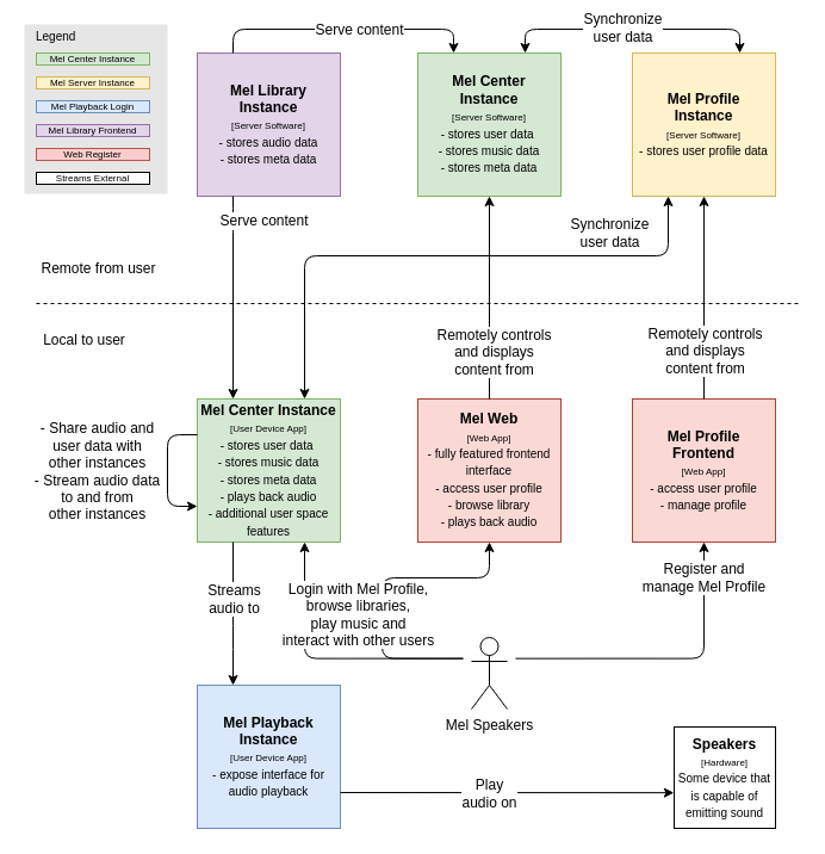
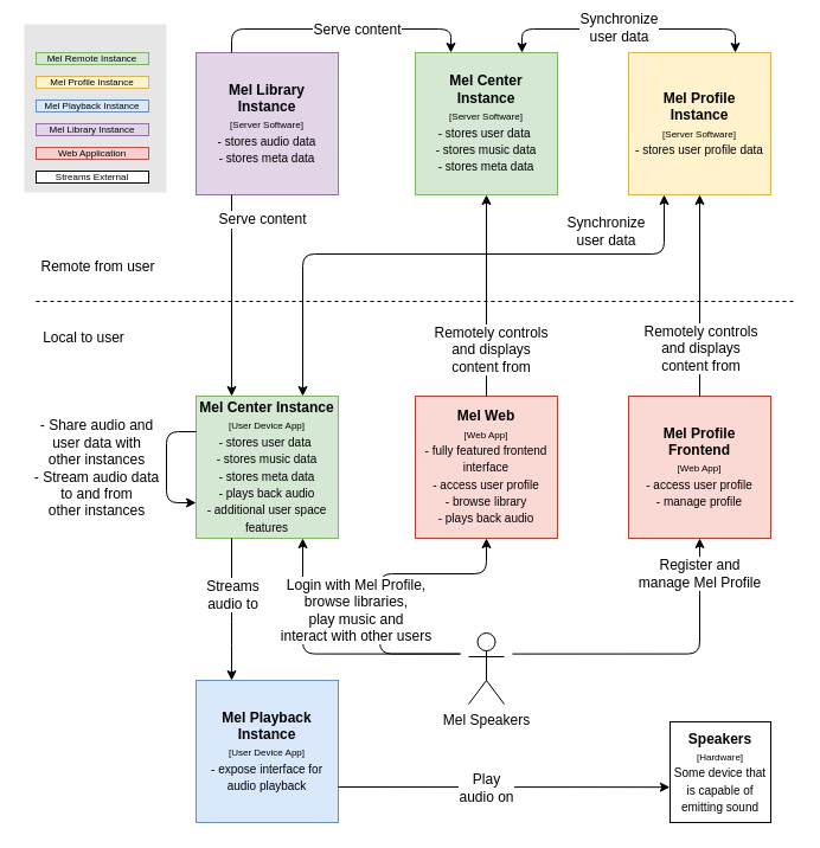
- <mxCell id="44" value="Legend" style="text;html=1;strokeColor=none;fillColor=none;align=left;verticalAlign=middle;whiteSpace=wrap;rounded=0;shadow=0;glass=0;comic=0;fontSize=10;" vertex="1" parent="1"><mxGeometry x="28" y="20" width="40" height="20" as="geometry" /></mxCell>
- <mxCell id="38" value="Mel Center Instance" style="whiteSpace=wrap;html=1;rounded=0;shadow=0;glass=0;comic=0;imageAspect=1;fillColor=#d5e8d4;strokeColor=#82b366;fontSize=8;" vertex="1" parent="1"><mxGeometry x="30" y="44" width="95" height="10" as="geometry" /></mxCell>
+ <mxCell id="38" value="Mel Remote Instance" style="whiteSpace=wrap;html=1;rounded=0;shadow=0;glass=0;comic=0;imageAspect=1;fillColor=#d5e8d4;strokeColor=#82b366;fontSize=8;" vertex="1" parent="1"><mxGeometry x="30" y="44" width="95" height="10" as="geometry" /></mxCell>
- <mxCell id="39" value="Mel Server Instance" style="whiteSpace=wrap;html=1;rounded=0;shadow=0;glass=0;comic=0;imageAspect=1;fillColor=#fff2cc;strokeColor=#d6b656;fontSize=8;" vertex="1" parent="1"><mxGeometry x="30" y="64" width="95" height="10" as="geometry" /></mxCell>
+ <mxCell id="39" value="Mel Profile Instance" style="whiteSpace=wrap;html=1;rounded=0;shadow=0;glass=0;comic=0;imageAspect=1;fillColor=#fff2cc;strokeColor=#d6b656;fontSize=8;" vertex="1" parent="1"><mxGeometry x="30" y="64" width="95" height="10" as="geometry" /></mxCell>
- <mxCell id="40" value="Mel Playback Login" style="whiteSpace=wrap;html=1;rounded=0;shadow=0;glass=0;comic=0;imageAspect=1;fillColor=#dae8fc;strokeColor=#6c8ebf;fontSize=8;" vertex="1" parent="1"><mxGeometry x="30" y="84" width="95" height="10" as="geometry" /></mxCell>
+ <mxCell id="40" value="Mel Playback Instance" style="whiteSpace=wrap;html=1;rounded=0;shadow=0;glass=0;comic=0;imageAspect=1;fillColor=#dae8fc;strokeColor=#6c8ebf;fontSize=8;" vertex="1" parent="1"><mxGeometry x="30" y="84" width="95" height="10" as="geometry" /></mxCell>
- <mxCell id="41" value="Mel Library Frontend" style="whiteSpace=wrap;html=1;rounded=0;shadow=0;glass=0;comic=0;imageAspect=1;fillColor=#e1d5e7;strokeColor=#9673a6;fontSize=8;" vertex="1" parent="1"><mxGeometry x="30" y="104" width="95" height="10" as="geometry" /></mxCell>
+ <mxCell id="41" value="Mel Library Instance" style="whiteSpace=wrap;html=1;rounded=0;shadow=0;glass=0;comic=0;imageAspect=1;fillColor=#e1d5e7;strokeColor=#9673a6;fontSize=8;" vertex="1" parent="1"><mxGeometry x="30" y="104" width="95" height="10" as="geometry" /></mxCell>
- <mxCell id="42" value="Web Register" style="whiteSpace=wrap;html=1;rounded=0;shadow=0;glass=0;comic=0;imageAspect=1;fillColor=#f8cecc;strokeColor=#b85450;fontSize=8;" vertex="1" parent="1"><mxGeometry x="30" y="124" width="95" height="10" as="geometry" /></mxCell>
+ <mxCell id="42" value="Web Application" style="whiteSpace=wrap;html=1;rounded=0;shadow=0;glass=0;comic=0;imageAspect=1;fillColor=#f8cecc;strokeColor=#b85450;fontSize=8;" vertex="1" parent="1"><mxGeometry x="30" y="124" width="95" height="10" as="geometry" /></mxCell>
